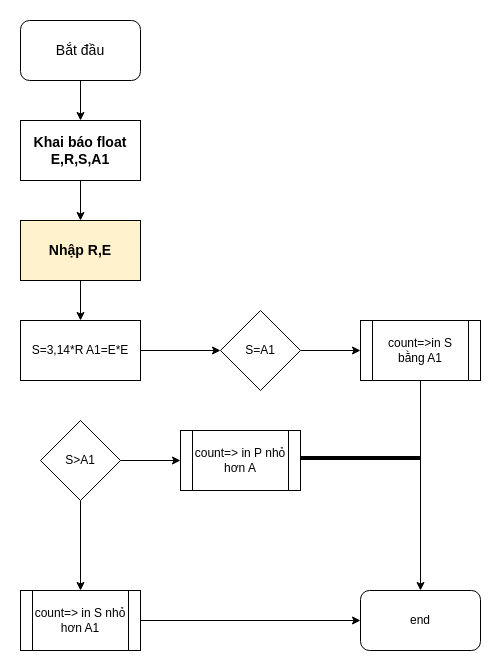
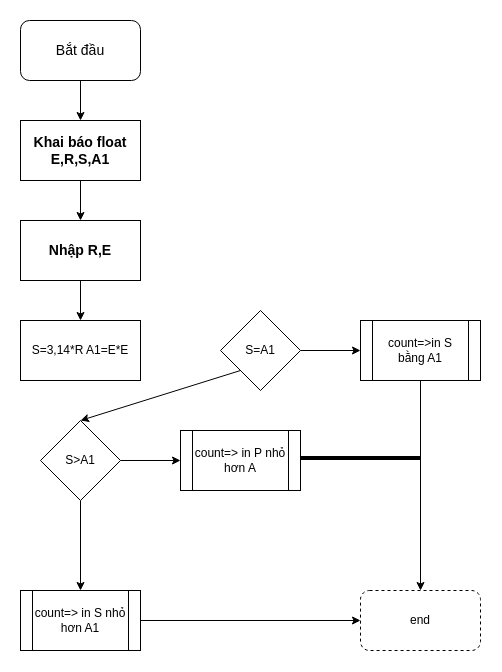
- <mxCell id="8" value="&lt;h3&gt;Nhập R,E&lt;/h3&gt;" style="rounded=0;whiteSpace=wrap;html=1;fillColor=#fff2cc;" vertex="1" parent="1"><mxGeometry x="20" y="220" width="120" height="60" as="geometry" /></mxCell>
+ <mxCell id="8" value="&lt;h3&gt;Nhập R,E&lt;/h3&gt;" style="rounded=0;whiteSpace=wrap;html=1;" vertex="1" parent="1"><mxGeometry x="20" y="220" width="120" height="60" as="geometry" /></mxCell>
- <mxCell id="3" value="" style="edgeStyle=none;html=1;" edge="1" parent="1" source="4" target="12"><mxGeometry relative="1" as="geometry" /></mxCell>
+ <mxCell id="11" style="edgeStyle=none;html=1;exitX=0;exitY=1;exitDx=0;exitDy=0;entryX=0.5;entryY=0;entryDx=0;entryDy=0;" edge="1" parent="1" source="12" target="17"><mxGeometry relative="1" as="geometry"><mxPoint x="80" y="440" as="targetPoint" /></mxGeometry></mxCell>
- <mxCell id="21" value="end" style="rounded=1;whiteSpace=wrap;html=1;" vertex="1" parent="1"><mxGeometry x="360" y="590" width="120" height="60" as="geometry" /></mxCell>
+ <mxCell id="21" value="end" style="rounded=1;whiteSpace=wrap;html=1;dashed=1;" vertex="1" parent="1"><mxGeometry x="360" y="590" width="120" height="60" as="geometry" /></mxCell>
